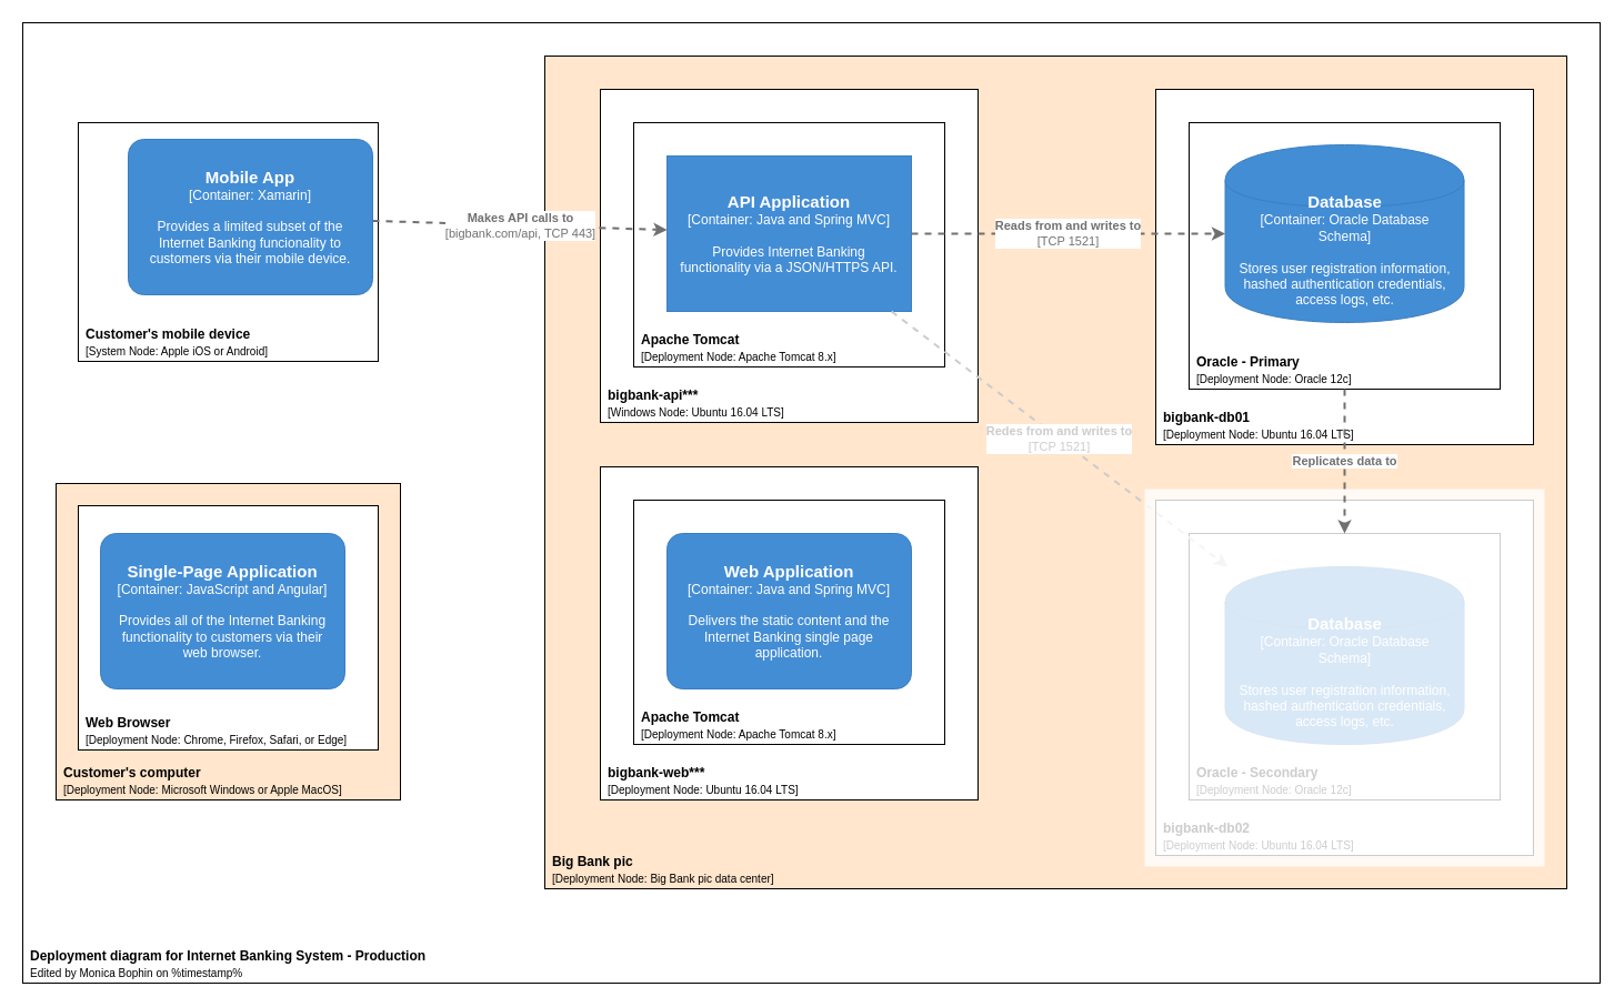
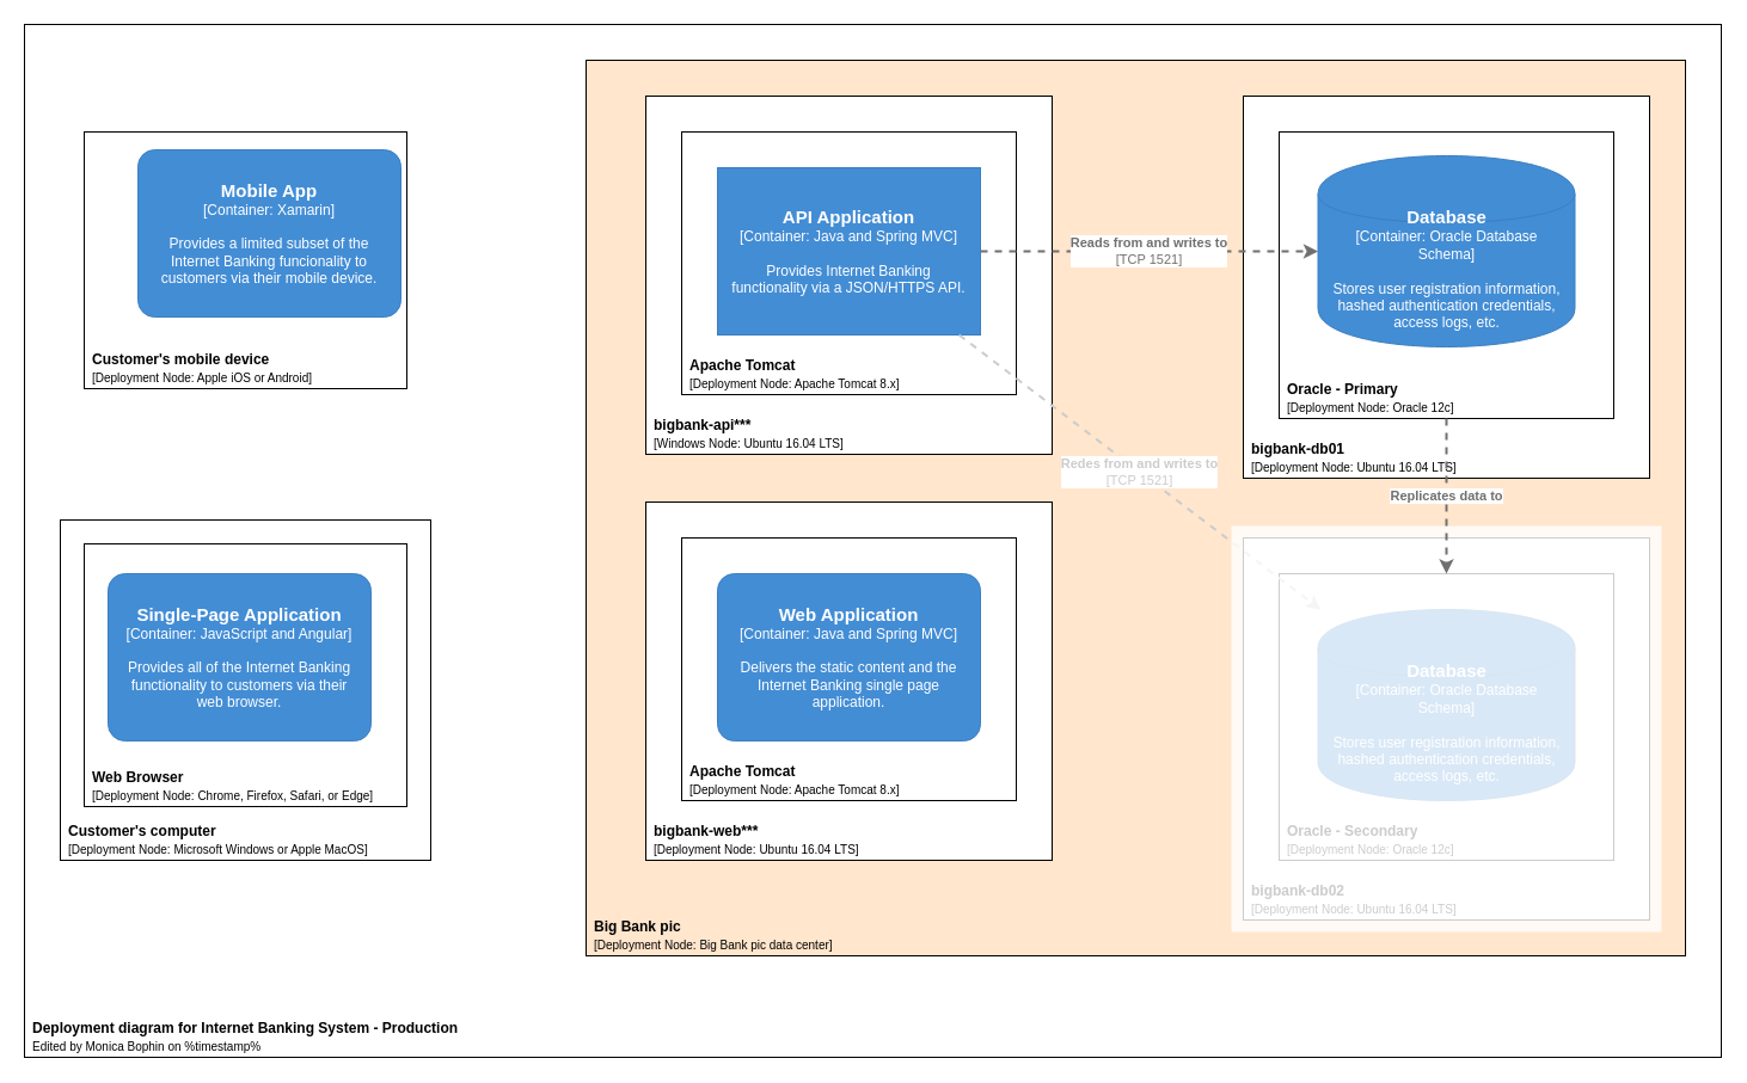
- <mxCell id="21" value="&lt;div style=&quot;text-align: left&quot;&gt;&lt;div style=&quot;text-align: center&quot;&gt;&lt;b&gt;Makes API calls to&lt;/b&gt;&lt;/div&gt;&lt;div style=&quot;text-align: center&quot;&gt;[bigbank.com/api, TCP 443]&lt;/div&gt;&lt;/div&gt;" style="edgeStyle=none;rounded=0;html=1;jettySize=auto;orthogonalLoop=1;strokeColor=#707070;strokeWidth=2;fontColor=#707070;jumpStyle=none;dashed=1;metaEdit=1;metaData={&quot;c4_0_type&quot;:{&quot;editable&quot;:false}};shadow=0;" parent="1" source="7" target="14" edge="1"><mxGeometry width="160" relative="1" as="geometry"><mxPoint x="316.364" y="590" as="sourcePoint" /><mxPoint x="643.636" y="290" as="targetPoint" /></mxGeometry></mxCell>
- <mxCell id="6" value="&lt;font&gt;&lt;b&gt;Customer's mobile device&lt;br&gt;&lt;/b&gt;&lt;font size=&quot;1&quot;&gt;[System Node: Apple iOS or Android]&lt;/font&gt;&lt;/font&gt;" style="rounded=0;whiteSpace=wrap;html=1;strokeColor=#000000;fillColor=#FFFFFF;fontColor=#000000;align=left;spacingLeft=5;verticalAlign=bottom;metaEdit=1;metaData={&quot;c4_0_type&quot;:{&quot;editable&quot;:false}};comic=0;" parent="1" vertex="1"><mxGeometry x="70" y="110" width="270" height="215" as="geometry" /></mxCell>
+ <mxCell id="6" value="&lt;font&gt;&lt;b&gt;Customer's mobile device&lt;br&gt;&lt;/b&gt;&lt;font size=&quot;1&quot;&gt;[Deployment Node: Apple iOS or Android]&lt;/font&gt;&lt;/font&gt;" style="rounded=0;whiteSpace=wrap;html=1;strokeColor=#000000;fillColor=#FFFFFF;fontColor=#000000;align=left;spacingLeft=5;verticalAlign=bottom;metaEdit=1;metaData={&quot;c4_0_type&quot;:{&quot;editable&quot;:false}};comic=0;" parent="1" vertex="1"><mxGeometry x="70" y="110" width="270" height="215" as="geometry" /></mxCell>
- <mxCell id="3" value="&lt;font&gt;&lt;b&gt;Customer's computer&lt;br&gt;&lt;/b&gt;&lt;font size=&quot;1&quot;&gt;[Deployment Node: Microsoft Windows or Apple MacOS]&lt;/font&gt;&lt;/font&gt;" style="rounded=0;whiteSpace=wrap;html=1;strokeColor=#000000;fillColor=#ffe6cc;fontColor=#000000;align=left;spacingLeft=5;verticalAlign=bottom;metaEdit=1;metaData={&quot;c4_0_type&quot;:{&quot;editable&quot;:false}};comic=0;" parent="1" vertex="1"><mxGeometry x="50" y="435" width="310" height="285" as="geometry" /></mxCell>
+ <mxCell id="3" value="&lt;font&gt;&lt;b&gt;Customer's computer&lt;br&gt;&lt;/b&gt;&lt;font size=&quot;1&quot;&gt;[Deployment Node: Microsoft Windows or Apple MacOS]&lt;/font&gt;&lt;/font&gt;" style="rounded=0;whiteSpace=wrap;html=1;strokeColor=#000000;fillColor=#FFFFFF;fontColor=#000000;align=left;spacingLeft=5;verticalAlign=bottom;metaEdit=1;metaData={&quot;c4_0_type&quot;:{&quot;editable&quot;:false}};comic=0;" parent="1" vertex="1"><mxGeometry x="50" y="435" width="310" height="285" as="geometry" /></mxCell>
